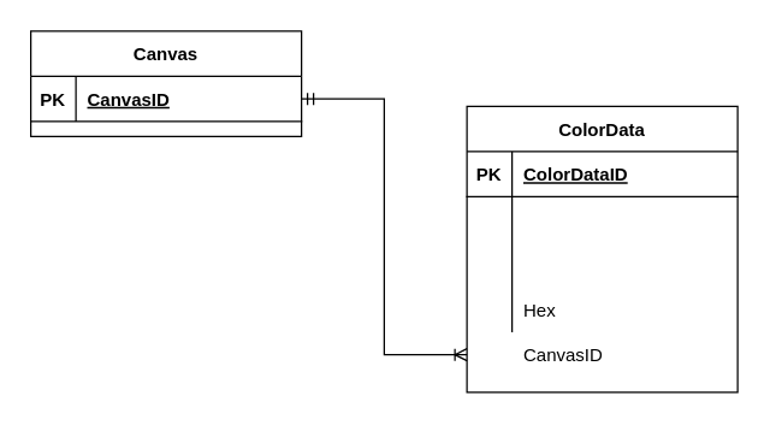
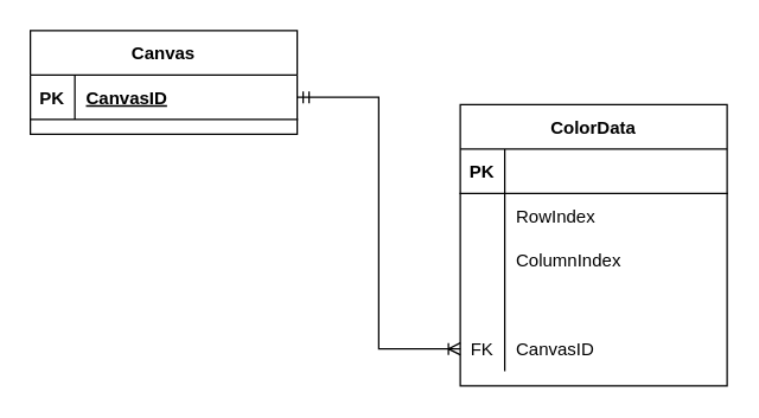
- <mxCell id="10" value="ColorDataID" style="shape=partialRectangle;connectable=0;fillColor=none;top=0;left=0;bottom=0;right=0;align=left;spacingLeft=6;fontStyle=5;overflow=hidden;" parent="8" vertex="1"><mxGeometry x="30" width="150" height="30" as="geometry" /></mxCell>
+ <mxCell id="13" value="RowIndex" style="shape=partialRectangle;connectable=0;fillColor=none;top=0;left=0;bottom=0;right=0;align=left;spacingLeft=6;overflow=hidden;" parent="11" vertex="1"><mxGeometry x="30" width="150" height="30" as="geometry" /></mxCell>
+ <mxCell id="16" value="ColumnIndex" style="shape=partialRectangle;connectable=0;fillColor=none;top=0;left=0;bottom=0;right=0;align=left;spacingLeft=6;overflow=hidden;" parent="14" vertex="1"><mxGeometry x="30" width="150" height="30" as="geometry" /></mxCell>
- <mxCell id="19" value="Hex" style="shape=partialRectangle;connectable=0;fillColor=none;top=0;left=0;bottom=0;right=0;align=left;spacingLeft=6;overflow=hidden;" parent="17" vertex="1"><mxGeometry x="30" width="150" height="30" as="geometry" /></mxCell>
+ <mxCell id="21" value="FK" style="shape=partialRectangle;connectable=0;fillColor=none;top=0;left=0;bottom=0;right=0;editable=1;overflow=hidden;" parent="20" vertex="1"><mxGeometry width="30" height="30" as="geometry" /></mxCell>
